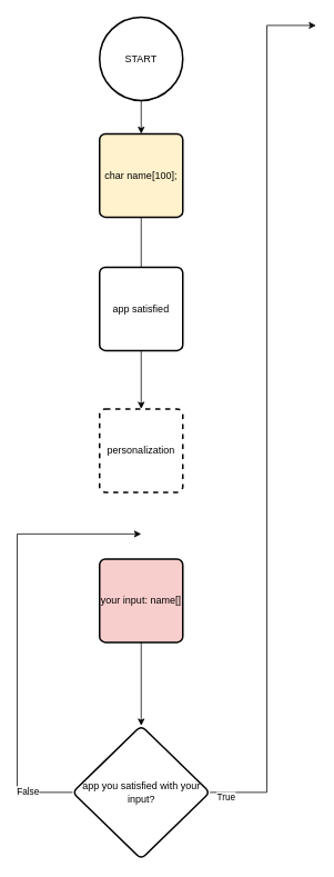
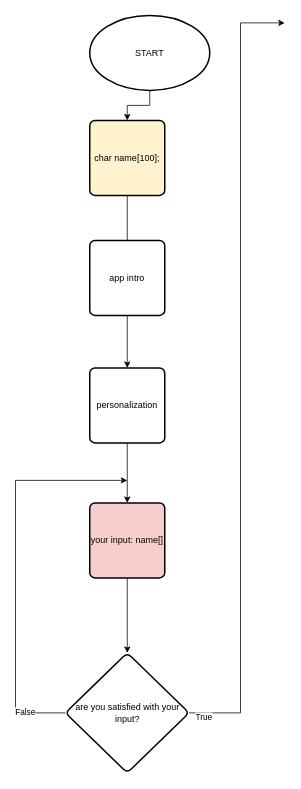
- <mxCell id="5" value="START" style="strokeWidth=2;html=1;shape=mxgraph.flowchart.start_2;whiteSpace=wrap;" vertex="1" parent="1"><mxGeometry x="119" y="20" width="100" height="100" as="geometry" /></mxCell>
+ <mxCell id="5" value="START" style="strokeWidth=2;html=1;shape=mxgraph.flowchart.start_2;whiteSpace=wrap;" vertex="1" parent="1"><mxGeometry x="119" y="20" width="160" height="100" as="geometry" /></mxCell>
- <mxCell id="7" value="app satisfied" style="rounded=1;whiteSpace=wrap;html=1;absoluteArcSize=1;arcSize=14;strokeWidth=2;" vertex="1" parent="1"><mxGeometry x="119" y="320" width="100" height="100" as="geometry" /></mxCell>
+ <mxCell id="7" value="app intro" style="rounded=1;whiteSpace=wrap;html=1;absoluteArcSize=1;arcSize=14;strokeWidth=2;" vertex="1" parent="1"><mxGeometry x="119" y="320" width="100" height="100" as="geometry" /></mxCell>
- <mxCell id="9" value="personalization" style="rounded=1;whiteSpace=wrap;html=1;absoluteArcSize=1;arcSize=14;strokeWidth=2;dashed=1;" vertex="1" parent="1"><mxGeometry x="119" y="490" width="100" height="100" as="geometry" /></mxCell>
+ <mxCell id="9" value="personalization" style="rounded=1;whiteSpace=wrap;html=1;absoluteArcSize=1;arcSize=14;strokeWidth=2;" vertex="1" parent="1"><mxGeometry x="119" y="490" width="100" height="100" as="geometry" /></mxCell>
+ <mxCell id="8" value="" style="edgeStyle=orthogonalEdgeStyle;rounded=0;orthogonalLoop=1;jettySize=auto;html=1;" edge="1" parent="1" source="9" target="11"><mxGeometry relative="1" as="geometry" /></mxCell>
- <mxCell id="16" value="app you satisfied with your input?" style="rhombus;whiteSpace=wrap;html=1;rounded=1;arcSize=14;strokeWidth=2;" vertex="1" parent="1"><mxGeometry x="86.5" y="870" width="165" height="160" as="geometry" /></mxCell>
+ <mxCell id="16" value="are you satisfied with your input?" style="rhombus;whiteSpace=wrap;html=1;rounded=1;arcSize=14;strokeWidth=2;" vertex="1" parent="1"><mxGeometry x="86.5" y="870" width="165" height="160" as="geometry" /></mxCell>
